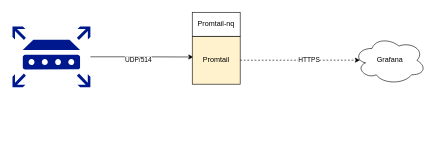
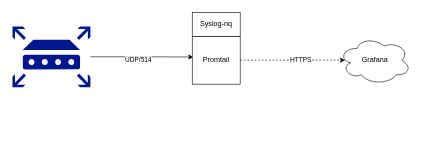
- <mxCell id="11" value="Promtail-nq" style="rounded=0;whiteSpace=wrap;html=1;" vertex="1" parent="9"><mxGeometry width="80" height="40" as="geometry" /></mxCell>
+ <mxCell id="11" value="Syslog-nq" style="rounded=0;whiteSpace=wrap;html=1;" vertex="1" parent="9"><mxGeometry width="80" height="40" as="geometry" /></mxCell>
- <mxCell id="10" value="Promtail" style="whiteSpace=wrap;html=1;aspect=fixed;fillColor=#fff2cc;" vertex="1" parent="9"><mxGeometry y="40" width="80" height="80" as="geometry" /></mxCell>
+ <mxCell id="10" value="Promtail" style="whiteSpace=wrap;html=1;aspect=fixed;" vertex="1" parent="9"><mxGeometry y="40" width="80" height="80" as="geometry" /></mxCell>
- <mxCell id="5" value="Grafana" style="ellipse;shape=cloud;whiteSpace=wrap;html=1;" vertex="1" parent="1"><mxGeometry x="590" y="60.3" width="120" height="80" as="geometry" /></mxCell>
+ <mxCell id="5" value="Grafana" style="ellipse;shape=cloud;whiteSpace=wrap;html=1;" vertex="1" parent="1"><mxGeometry x="565" y="60.3" width="120" height="80" as="geometry" /></mxCell>
